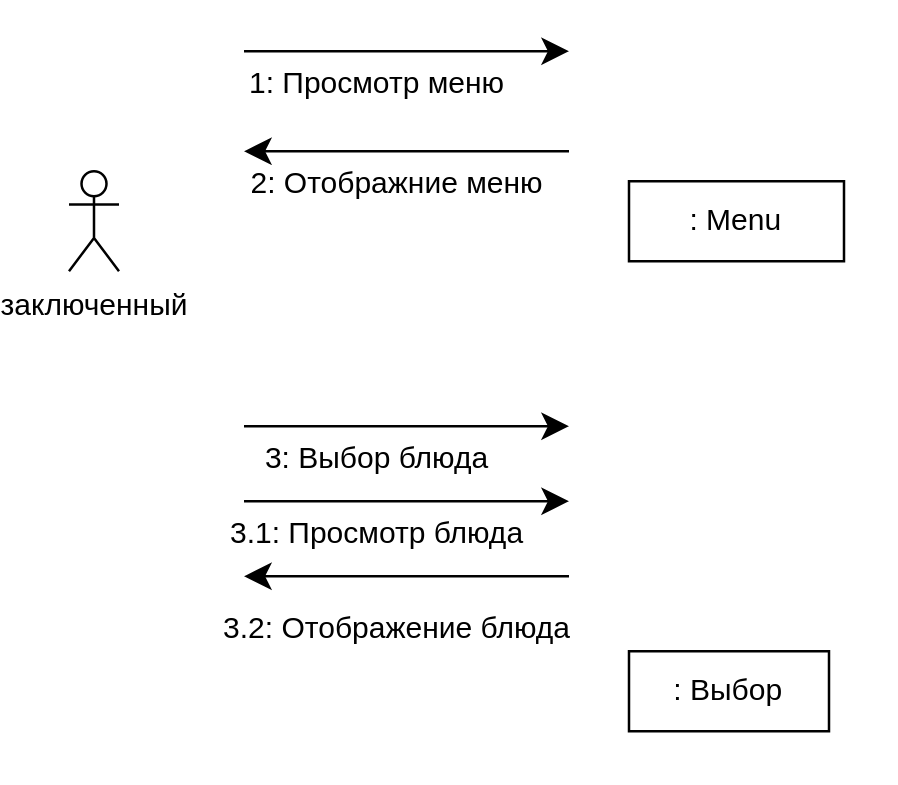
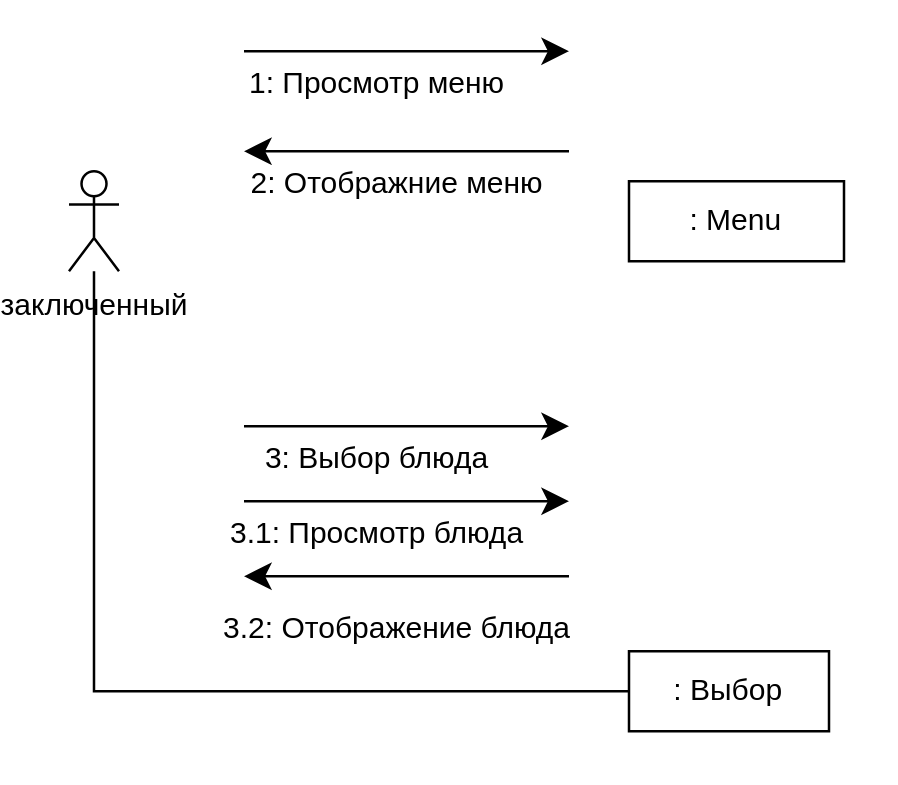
+ <mxCell id="2" style="edgeStyle=orthogonalEdgeStyle;rounded=0;orthogonalLoop=1;jettySize=auto;html=1;entryX=0;entryY=0.5;entryDx=0;entryDy=0;fontSize=12;startSize=8;endSize=8;endArrow=none;endFill=0;" edge="1" parent="1" source="3" target="9"><mxGeometry relative="1" as="geometry"><Array as="points"><mxPoint x="30" y="276" /></Array></mxGeometry></mxCell>
